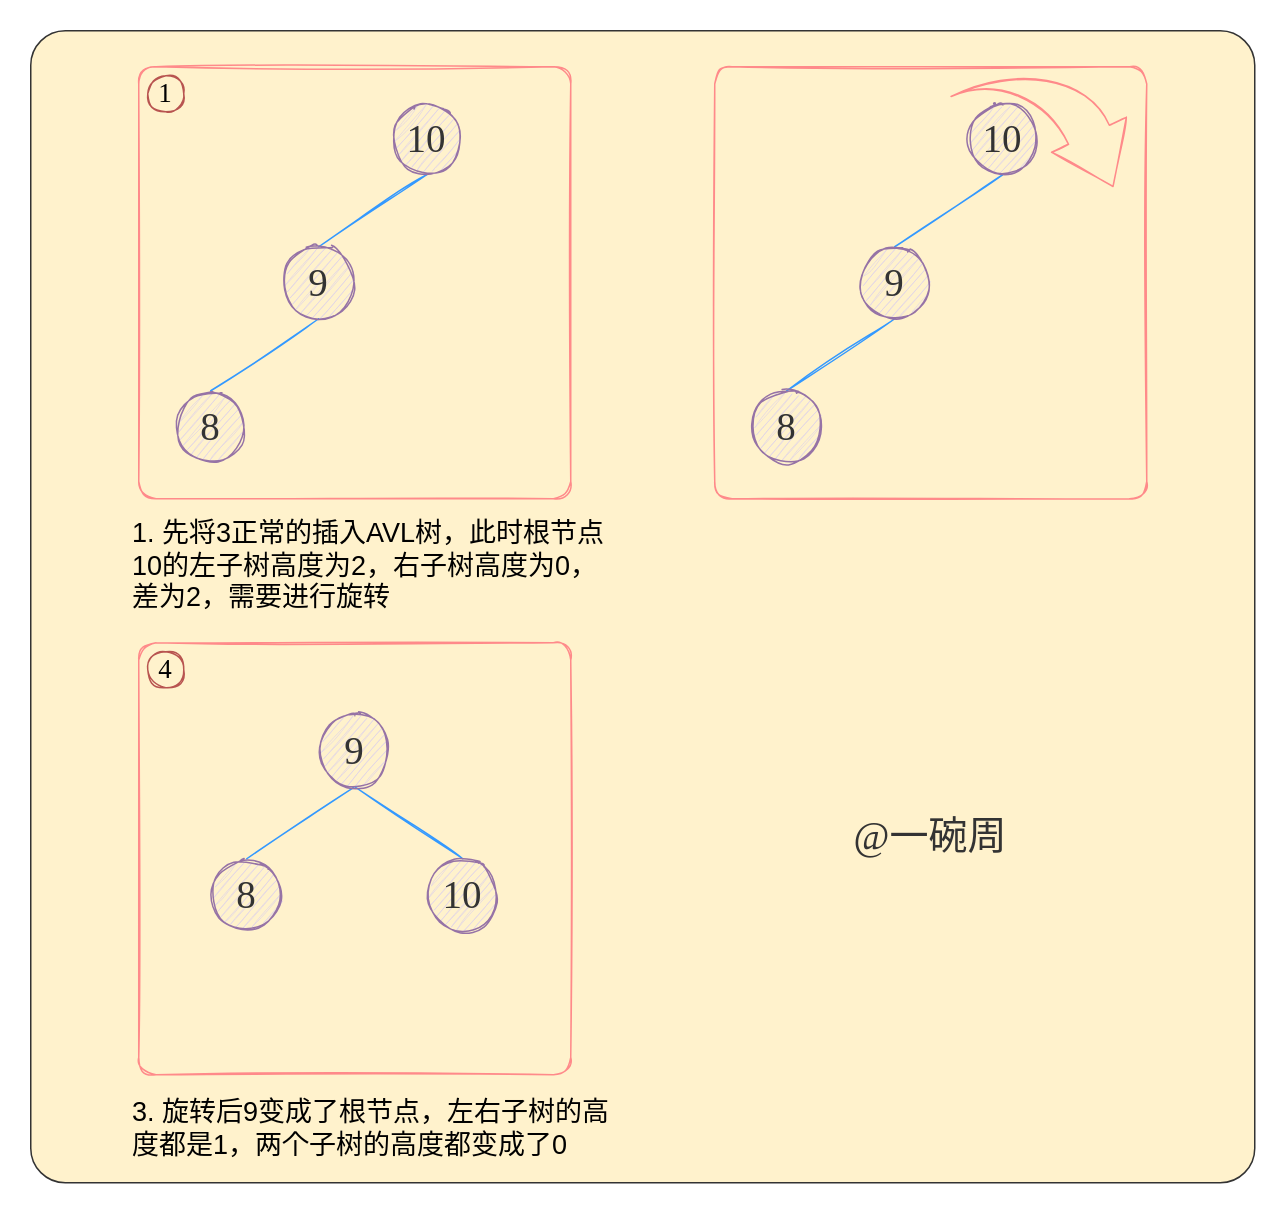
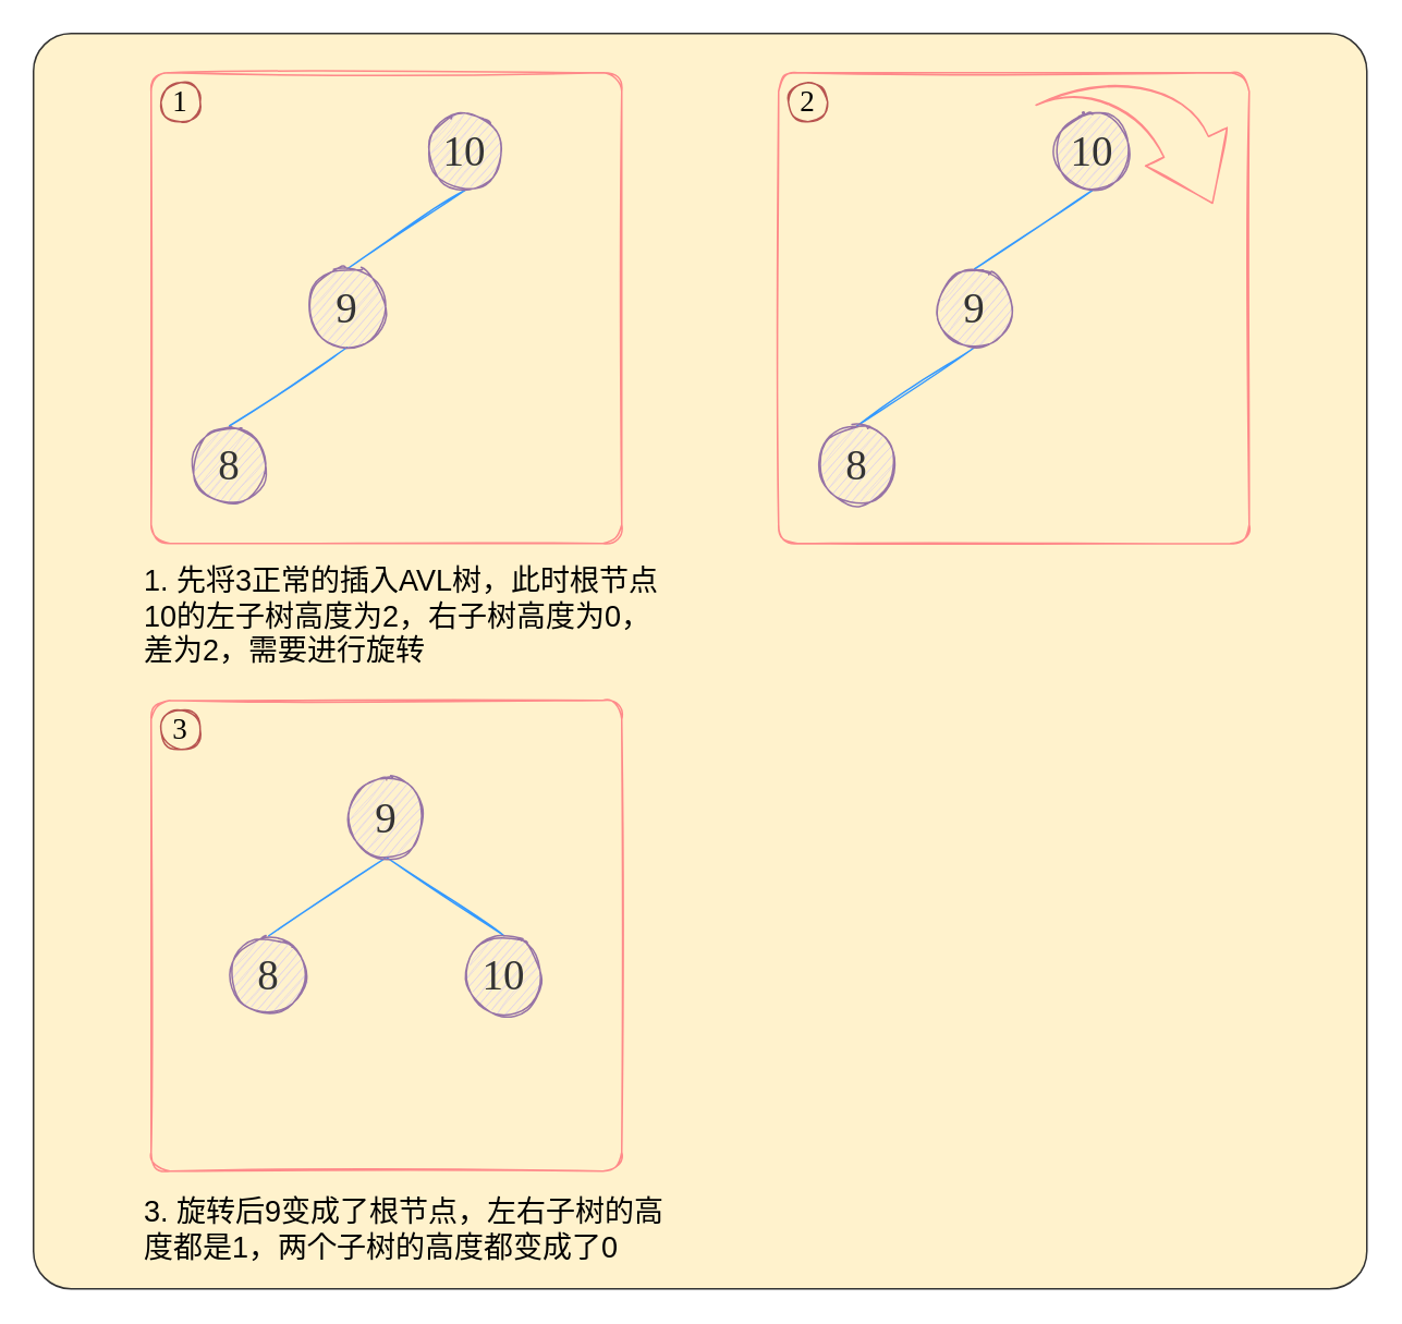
+ <mxCell id="26" value="&lt;font face=&quot;Comic Sans MS&quot;&gt;2&lt;/font&gt;" style="text;html=1;strokeColor=#b85450;fillColor=none;align=center;verticalAlign=middle;whiteSpace=wrap;rounded=1;sketch=1;fontSize=18;arcSize=50;" vertex="1" parent="1"><mxGeometry x="482" y="50" width="24" height="24" as="geometry" /></mxCell>
- <mxCell id="28" value="&lt;font face=&quot;Comic Sans MS&quot;&gt;4&lt;/font&gt;" style="text;html=1;strokeColor=#b85450;fillColor=none;align=center;verticalAlign=middle;whiteSpace=wrap;rounded=1;sketch=1;fontSize=18;arcSize=50;" vertex="1" parent="1"><mxGeometry x="98" y="434" width="24" height="24" as="geometry" /></mxCell>
+ <mxCell id="28" value="&lt;font face=&quot;Comic Sans MS&quot;&gt;3&lt;/font&gt;" style="text;html=1;strokeColor=#b85450;fillColor=none;align=center;verticalAlign=middle;whiteSpace=wrap;rounded=1;sketch=1;fontSize=18;arcSize=50;" vertex="1" parent="1"><mxGeometry x="98" y="434" width="24" height="24" as="geometry" /></mxCell>
- <mxCell id="8" value="@一碗周" style="text;html=1;strokeColor=none;fillColor=none;align=center;verticalAlign=middle;whiteSpace=wrap;rounded=0;sketch=1;fillStyle=auto;fontFamily=Comic Sans MS;fontSize=26;fontColor=#333333;" parent="1" vertex="1"><mxGeometry x="560" y="542" width="120" height="30" as="geometry" /></mxCell>
